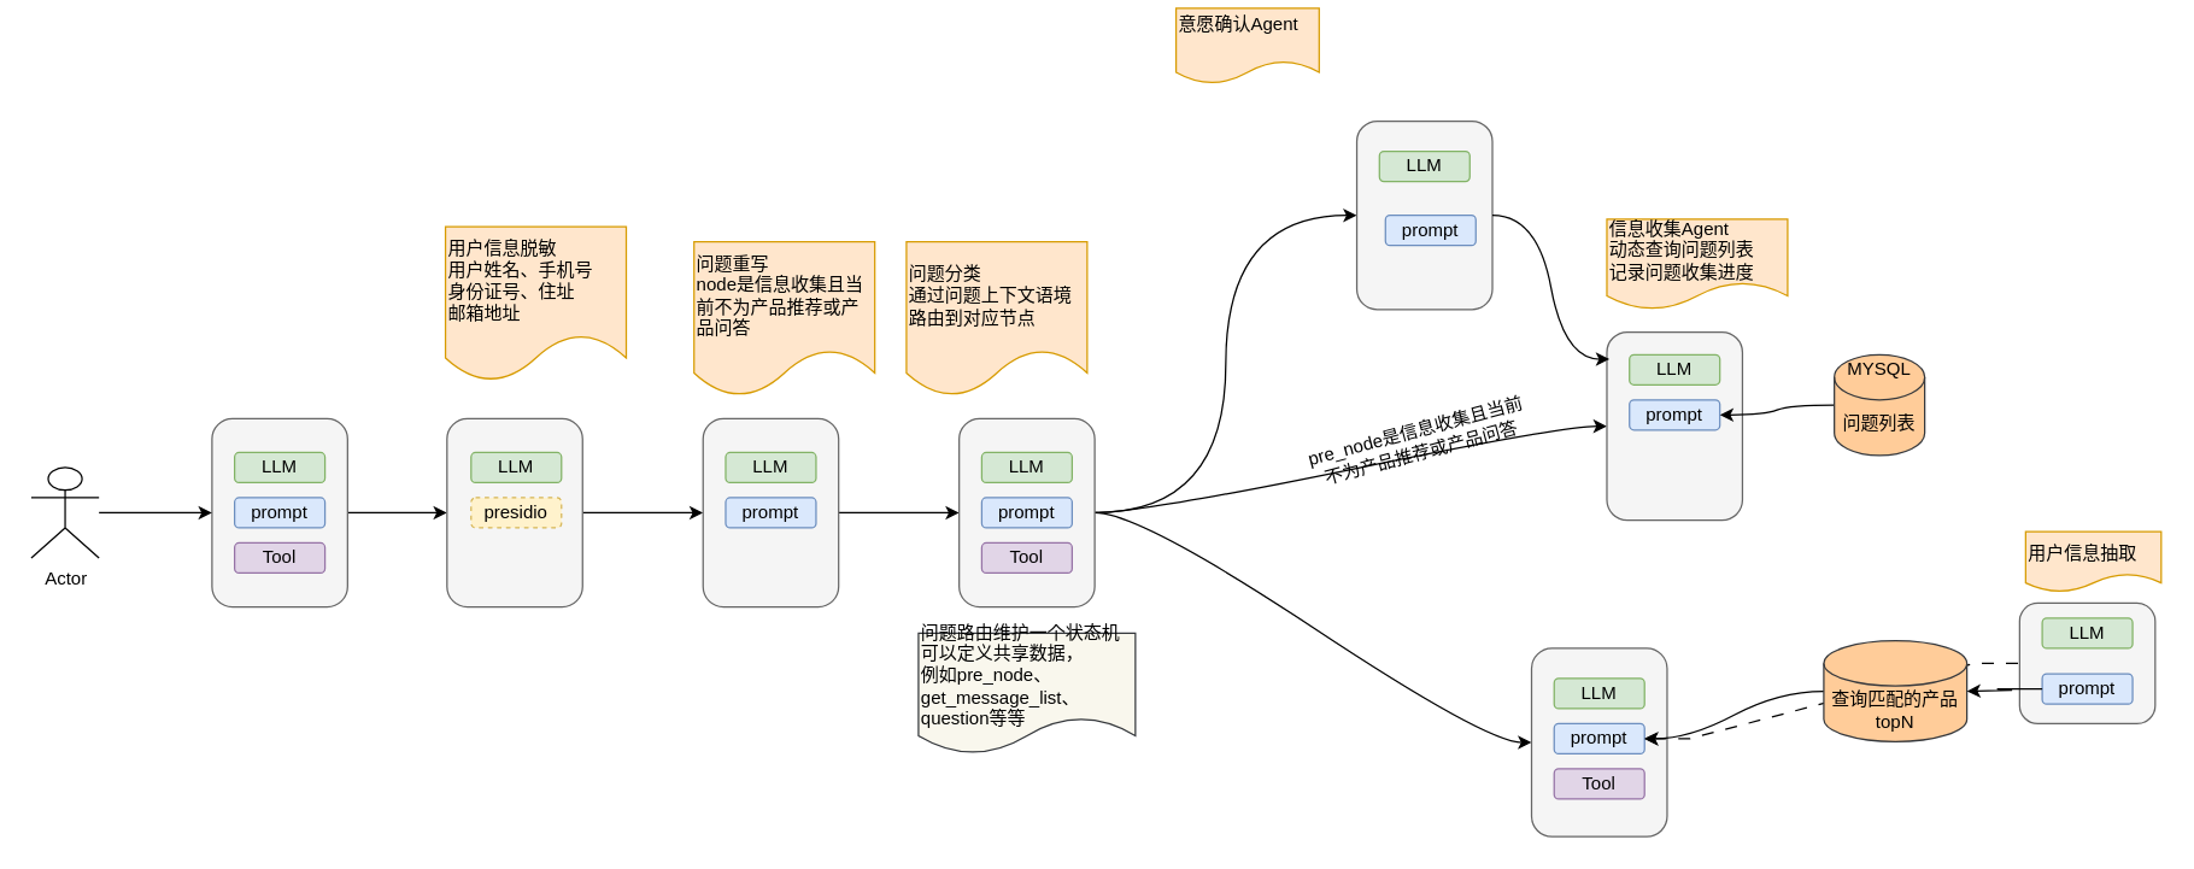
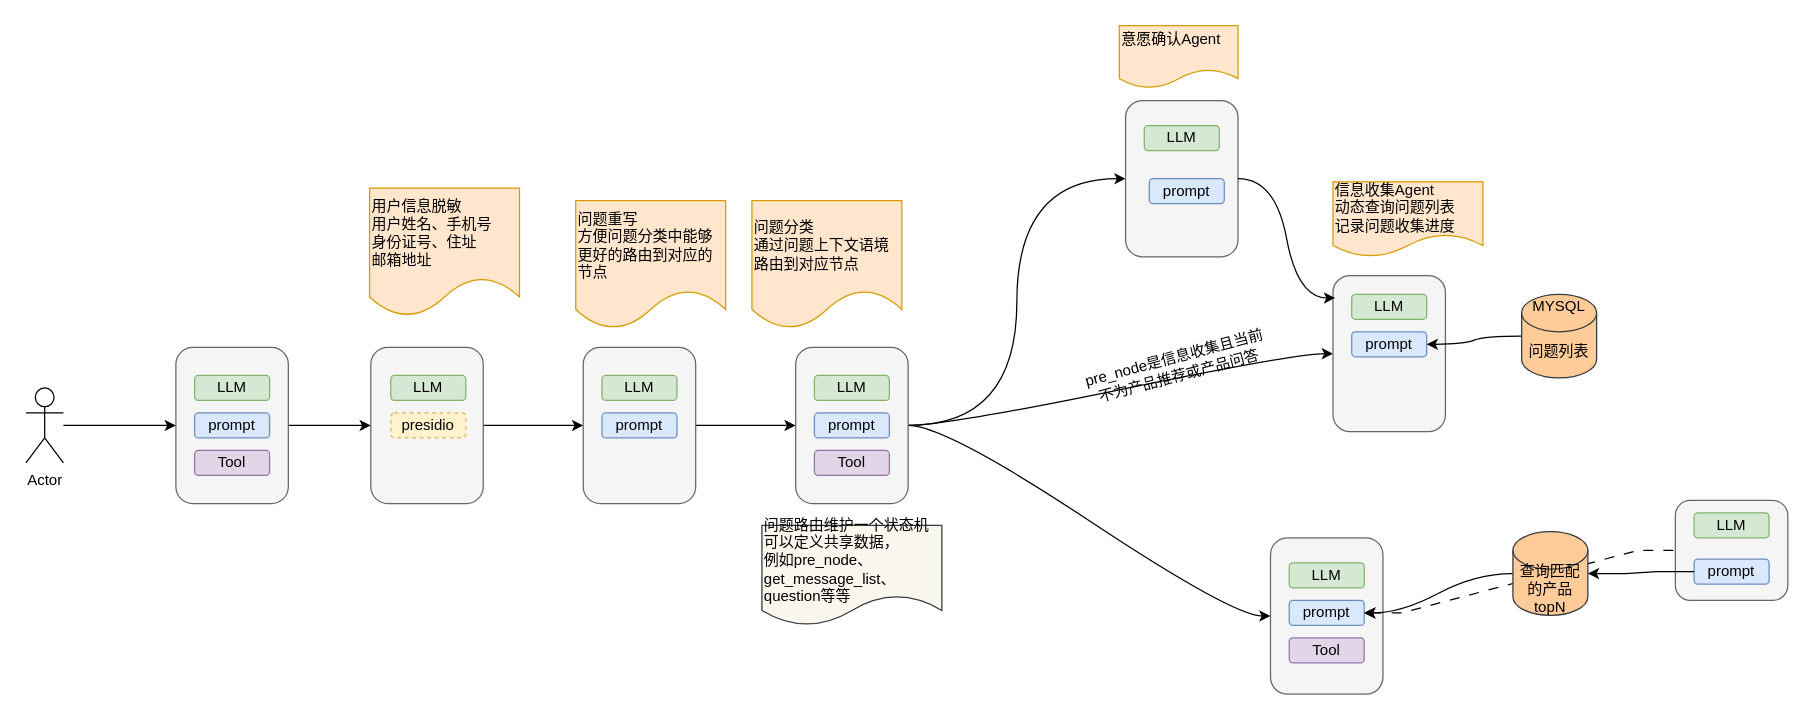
- <mxCell id="29" value="意愿确认Agent&lt;div&gt;&lt;br&gt;&lt;/div&gt;" style="shape=document;whiteSpace=wrap;html=1;boundedLbl=1;align=left;fillColor=#ffe6cc;strokeColor=#d79b00;" vertex="1" parent="1"><mxGeometry x="780" y="5" width="95" height="50" as="geometry" /></mxCell>
+ <mxCell id="29" value="意愿确认Agent&lt;div&gt;&lt;br&gt;&lt;/div&gt;" style="shape=document;whiteSpace=wrap;html=1;boundedLbl=1;align=left;fillColor=#ffe6cc;strokeColor=#d79b00;" vertex="1" parent="1"><mxGeometry x="895" y="20" width="95" height="50" as="geometry" /></mxCell>
- <mxCell id="14" value="问题重写&lt;div&gt;node是信息收集且当前不为产品推荐或产品问答&lt;/div&gt;" style="shape=document;whiteSpace=wrap;html=1;boundedLbl=1;align=left;fillColor=#ffe6cc;strokeColor=#d79b00;" vertex="1" parent="1"><mxGeometry x="460" width="120" height="102.5" as="geometry" y="160" /></mxCell>
+ <mxCell id="14" value="问题重写&lt;div&gt;方便问题分类中能够更好的路由到对应的节点&lt;/div&gt;" style="shape=document;whiteSpace=wrap;html=1;boundedLbl=1;align=left;fillColor=#ffe6cc;strokeColor=#d79b00;" vertex="1" parent="1"><mxGeometry x="460" width="120" height="102.5" as="geometry" y="160" /></mxCell>
- <mxCell id="5" value="Actor" style="shape=umlActor;verticalLabelPosition=bottom;verticalAlign=top;html=1;" vertex="1" parent="1"><mxGeometry x="20" y="310" width="45" height="60" as="geometry" /></mxCell>
+ <mxCell id="5" value="Actor" style="shape=umlActor;verticalLabelPosition=bottom;verticalAlign=top;html=1;" vertex="1" parent="1"><mxGeometry x="20" y="310" width="30" height="60" as="geometry" /></mxCell>
- <mxCell id="49" value="用户信息抽取" style="shape=document;whiteSpace=wrap;html=1;boundedLbl=1;align=left;fillColor=#ffe6cc;strokeColor=#d79b00;" vertex="1" parent="1"><mxGeometry x="1344" y="352.5" width="90" height="40" as="geometry" /></mxCell>
- <mxCell id="52" value="查询匹配的产品topN" style="shape=cylinder3;whiteSpace=wrap;html=1;boundedLbl=1;backgroundOutline=1;size=15;fillColor=#ffcc99;strokeColor=#36393d;" vertex="1" parent="1"><mxGeometry x="1210" y="425" width="95" height="67" as="geometry" /></mxCell>
+ <mxCell id="52" value="查询匹配的产品topN" style="shape=cylinder3;whiteSpace=wrap;html=1;boundedLbl=1;backgroundOutline=1;size=15;fillColor=#ffcc99;strokeColor=#36393d;" vertex="1" parent="1"><mxGeometry x="1210" y="425" width="60" height="67" as="geometry" /></mxCell>
